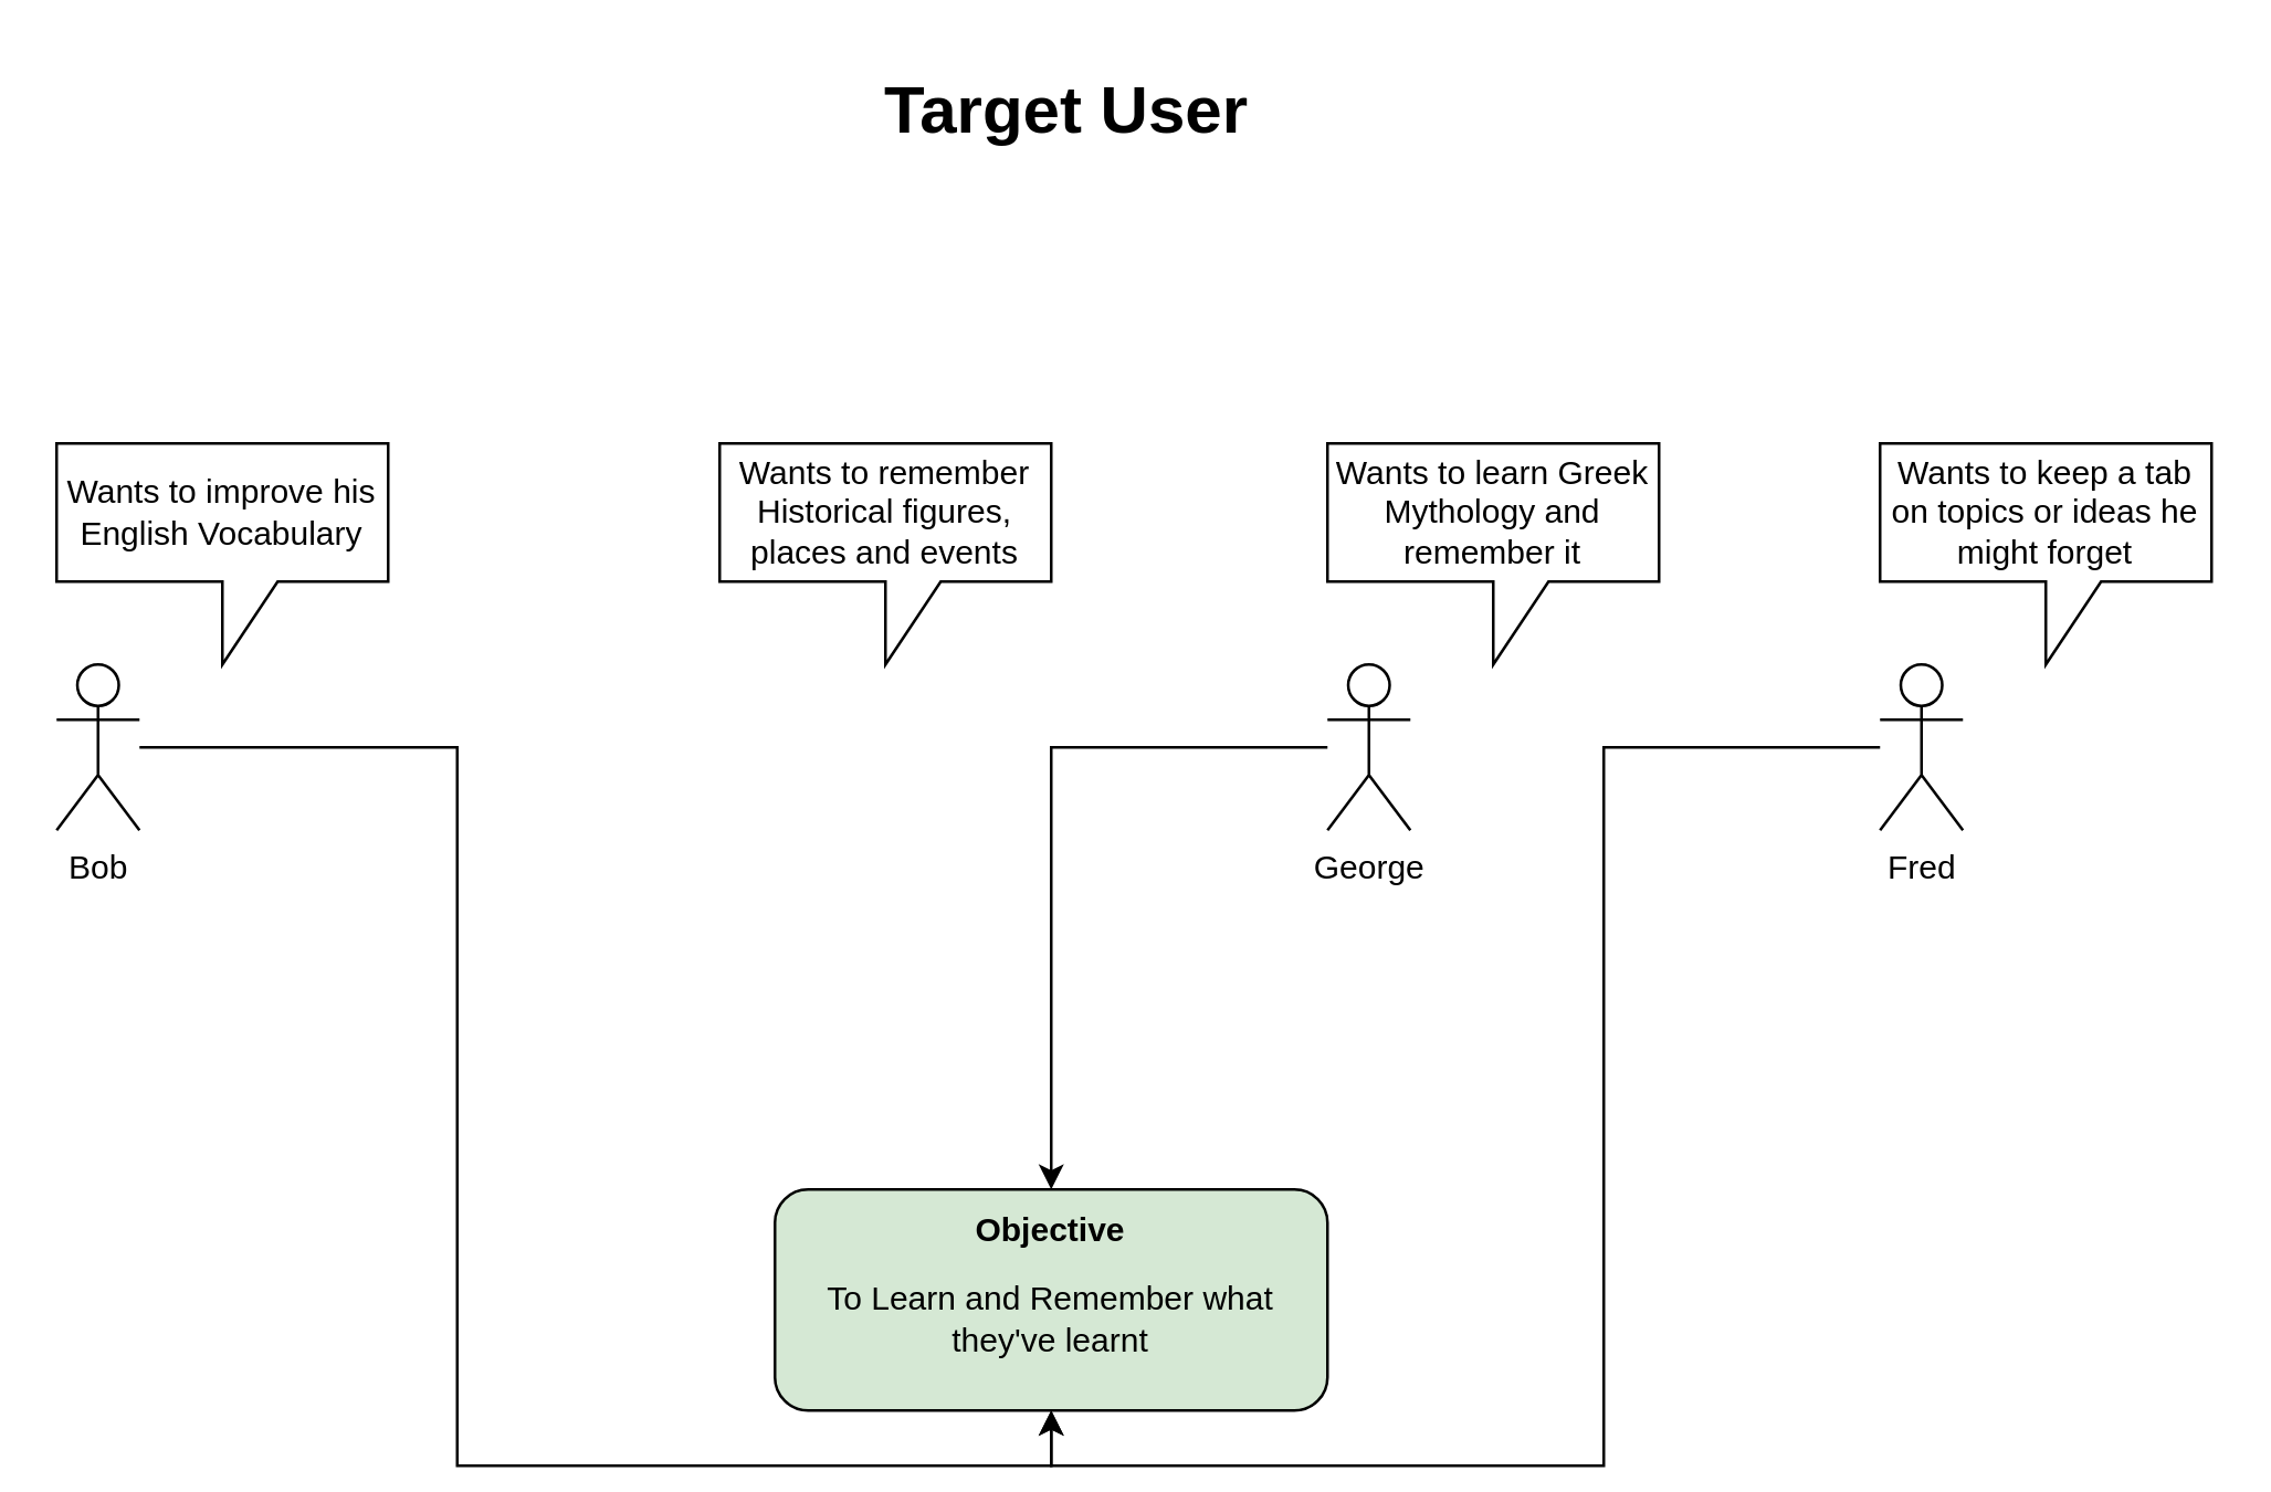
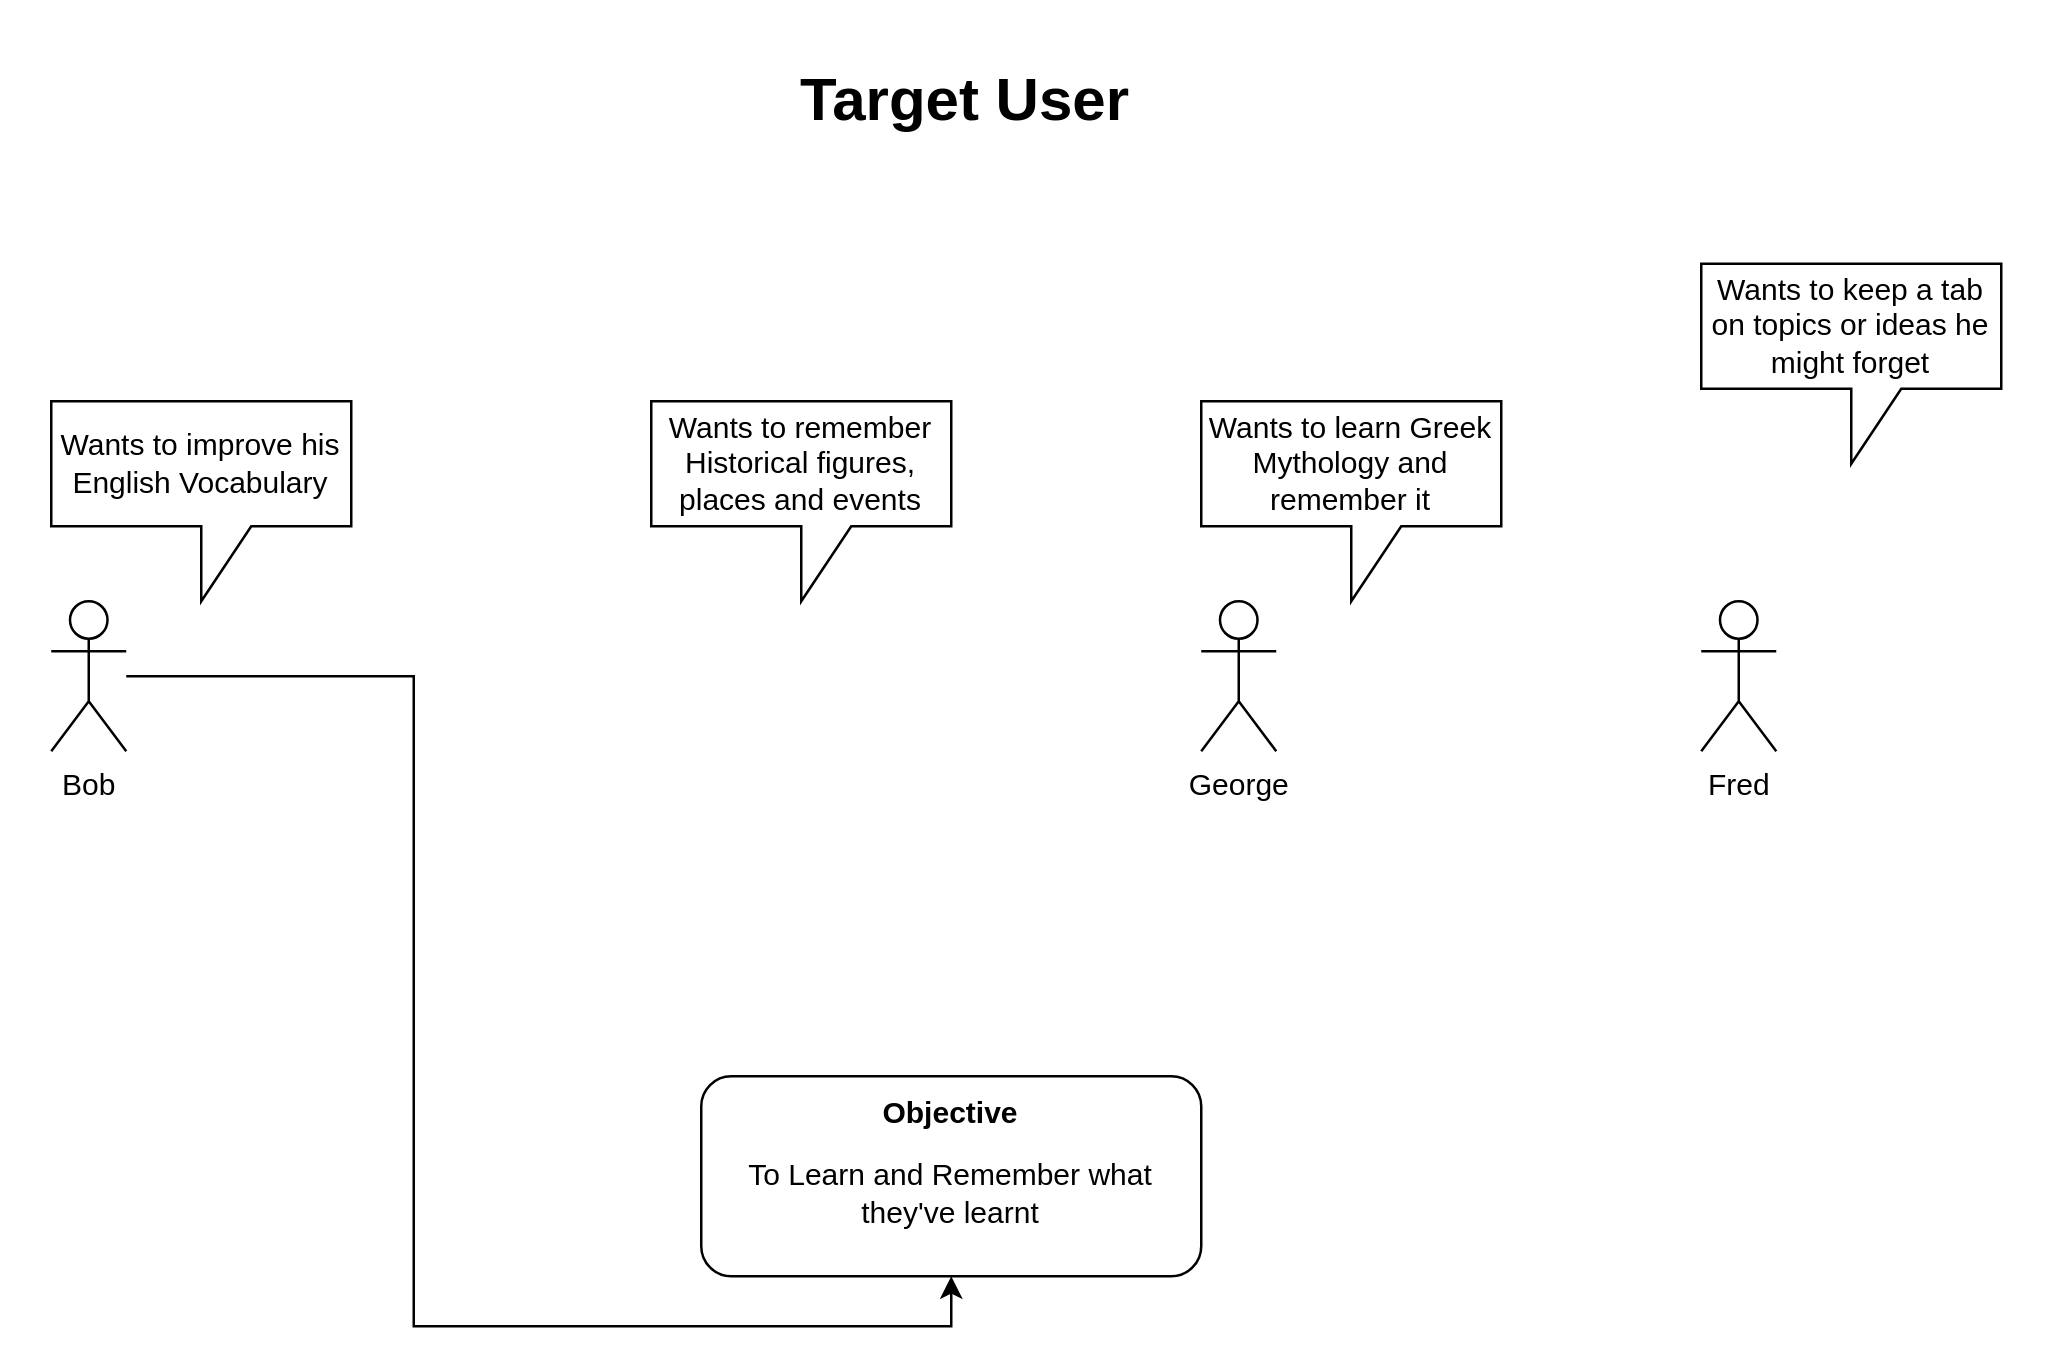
- <mxCell id="12" value="Wants to keep a tab on topics or ideas he might forget" style="shape=callout;whiteSpace=wrap;html=1;perimeter=calloutPerimeter;" vertex="1" parent="1"><mxGeometry x="680" y="160" width="120" height="80" as="geometry" /></mxCell>
+ <mxCell id="12" value="Wants to keep a tab on topics or ideas he might forget" style="shape=callout;whiteSpace=wrap;html=1;perimeter=calloutPerimeter;" vertex="1" parent="1"><mxGeometry x="680" y="105" width="120" height="80" as="geometry" /></mxCell>
- <mxCell id="7" style="edgeStyle=orthogonalEdgeStyle;rounded=0;orthogonalLoop=1;jettySize=auto;html=1;entryX=0.5;entryY=0;entryDx=0;entryDy=0;" edge="1" parent="1" source="8" target="14"><mxGeometry relative="1" as="geometry" /></mxCell>
- <mxCell id="10" style="edgeStyle=orthogonalEdgeStyle;rounded=0;orthogonalLoop=1;jettySize=auto;html=1;entryX=0.5;entryY=1;entryDx=0;entryDy=0;" edge="1" parent="1" source="11" target="13"><mxGeometry relative="1" as="geometry" /></mxCell>
- <mxCell id="13" value="&lt;br&gt;To Learn and Remember what they've learnt" style="rounded=1;whiteSpace=wrap;html=1;fillColor=#d5e8d4;" vertex="1" parent="1"><mxGeometry x="280" y="430" width="200" height="80" as="geometry" /></mxCell>
+ <mxCell id="13" value="&lt;br&gt;To Learn and Remember what they've learnt" style="rounded=1;whiteSpace=wrap;html=1;" vertex="1" parent="1"><mxGeometry x="280" y="430" width="200" height="80" as="geometry" /></mxCell>
